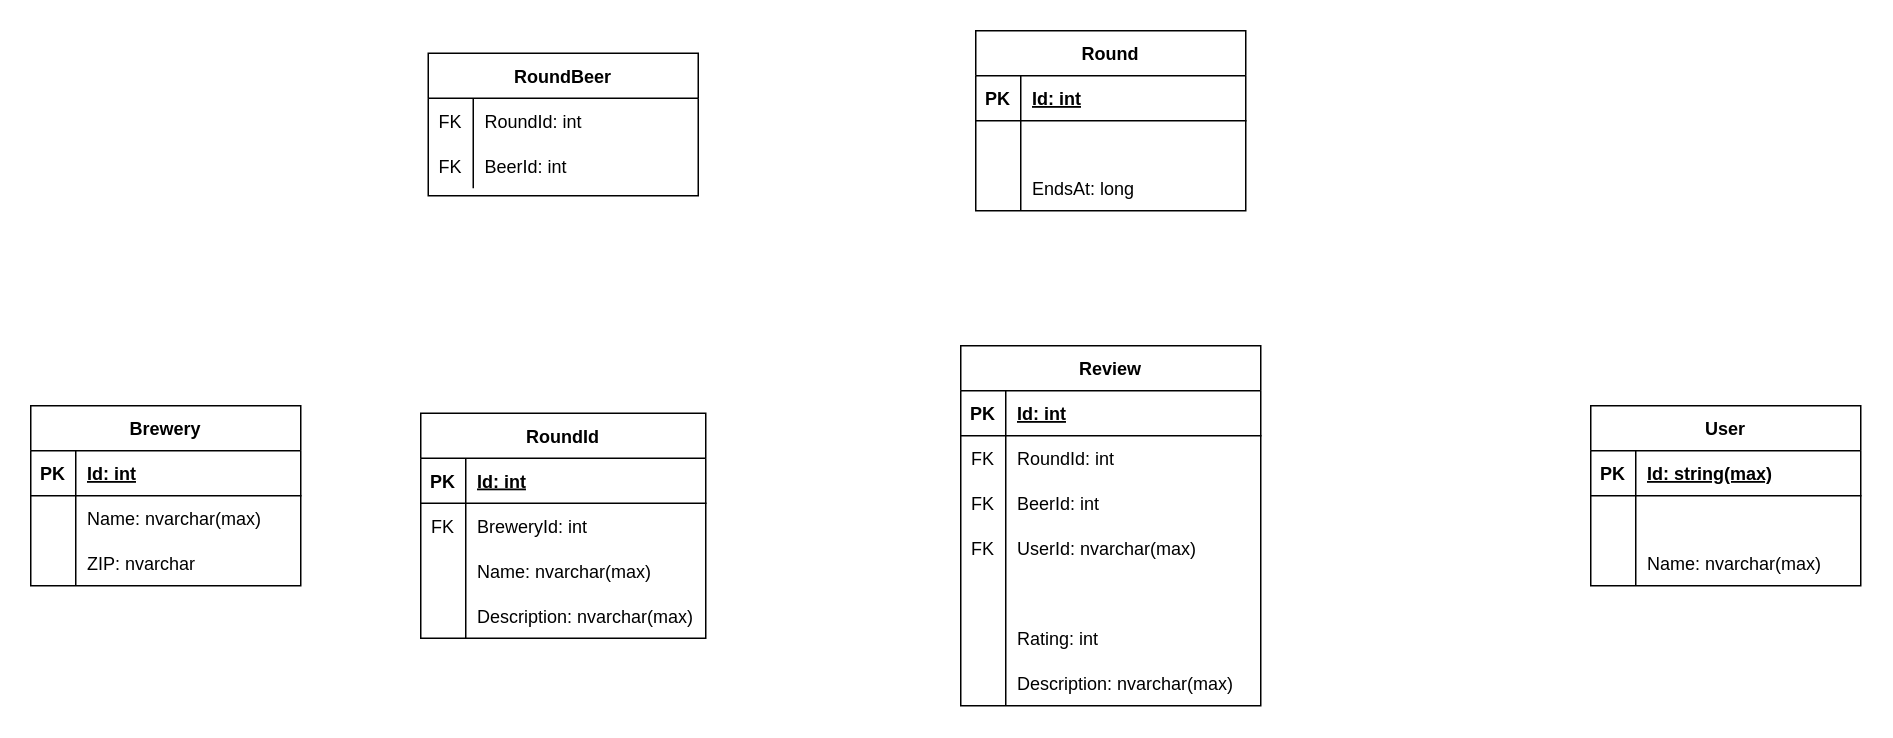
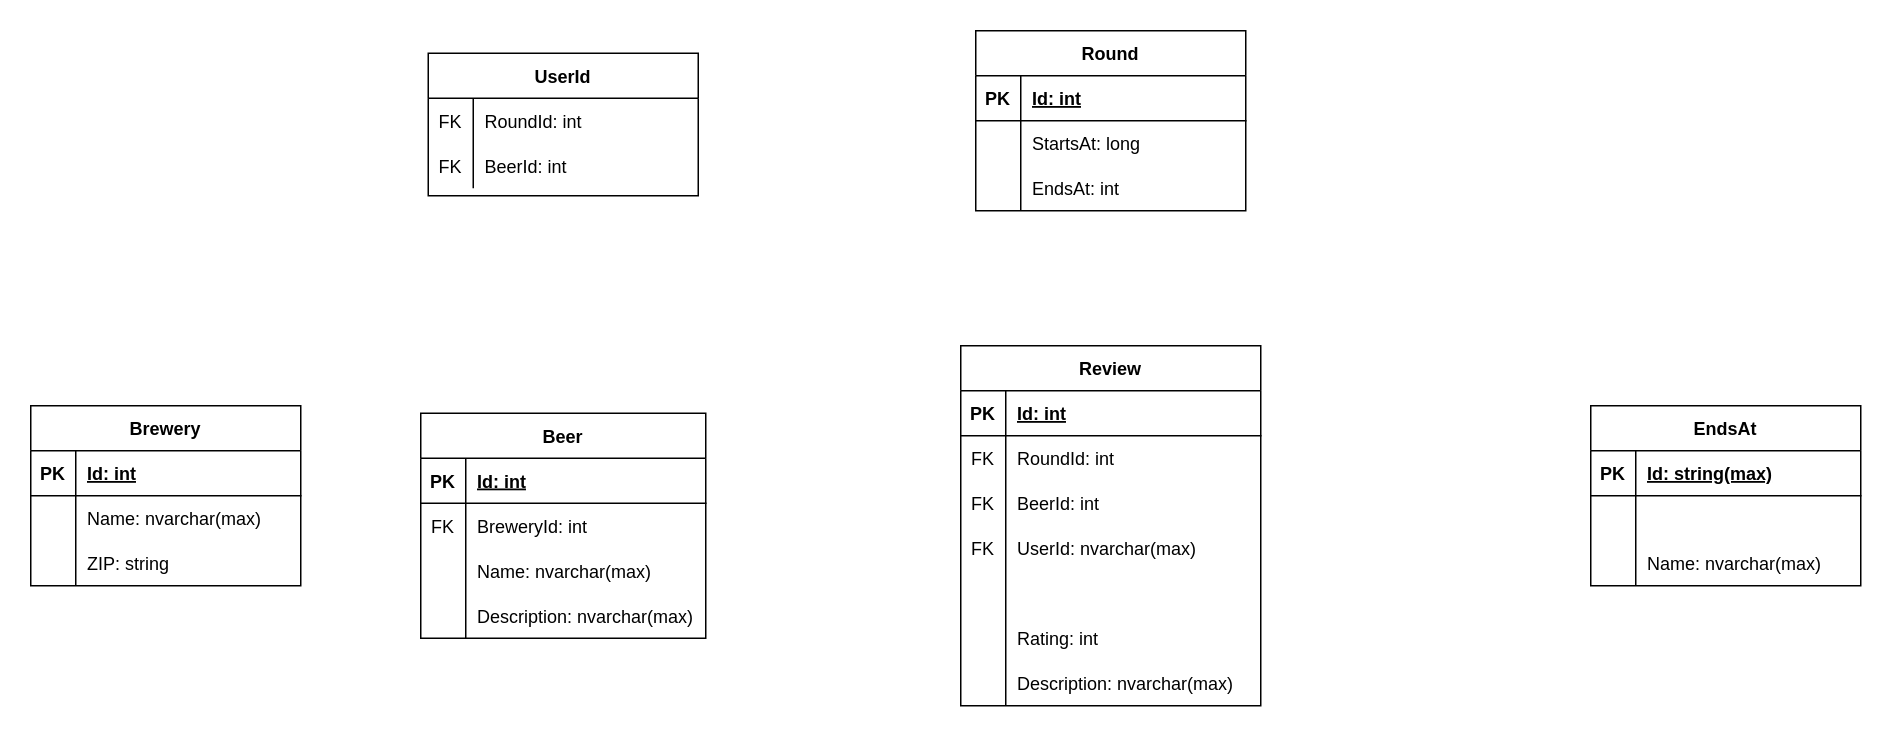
- <mxCell id="65" value="RoundBeer" style="shape=table;startSize=30;container=1;collapsible=1;childLayout=tableLayout;fixedRows=1;rowLines=0;fontStyle=1;align=center;resizeLast=1;" parent="1" vertex="1"><mxGeometry x="285" y="35" width="180" height="95" as="geometry" /></mxCell>
+ <mxCell id="65" value="UserId" style="shape=table;startSize=30;container=1;collapsible=1;childLayout=tableLayout;fixedRows=1;rowLines=0;fontStyle=1;align=center;resizeLast=1;" parent="1" vertex="1"><mxGeometry x="285" y="35" width="180" height="95" as="geometry" /></mxCell>
+ <mxCell id="61" value="StartsAt: long" style="shape=partialRectangle;connectable=0;fillColor=none;top=0;left=0;bottom=0;right=0;align=left;spacingLeft=6;fontStyle=0;overflow=hidden;" parent="59" vertex="1"><mxGeometry x="30" width="150" height="30" as="geometry" /></mxCell>
- <mxCell id="64" value="EndsAt: long" style="shape=partialRectangle;connectable=0;fillColor=none;top=0;left=0;bottom=0;right=0;align=left;spacingLeft=6;fontStyle=0;overflow=hidden;" parent="62" vertex="1"><mxGeometry x="30" width="150" height="30" as="geometry" /></mxCell>
+ <mxCell id="64" value="EndsAt: int" style="shape=partialRectangle;connectable=0;fillColor=none;top=0;left=0;bottom=0;right=0;align=left;spacingLeft=6;fontStyle=0;overflow=hidden;" parent="62" vertex="1"><mxGeometry x="30" width="150" height="30" as="geometry" /></mxCell>
- <mxCell id="46" value="User" style="shape=table;startSize=30;container=1;collapsible=1;childLayout=tableLayout;fixedRows=1;rowLines=0;fontStyle=1;align=center;resizeLast=1;" parent="1" vertex="1"><mxGeometry x="1060" y="270" width="180" height="120" as="geometry" /></mxCell>
+ <mxCell id="46" value="EndsAt" style="shape=table;startSize=30;container=1;collapsible=1;childLayout=tableLayout;fixedRows=1;rowLines=0;fontStyle=1;align=center;resizeLast=1;" parent="1" vertex="1"><mxGeometry x="1060" y="270" width="180" height="120" as="geometry" /></mxCell>
- <mxCell id="2" value="RoundId" style="shape=table;startSize=30;container=1;collapsible=1;childLayout=tableLayout;fixedRows=1;rowLines=0;fontStyle=1;align=center;resizeLast=1;" parent="1" vertex="1"><mxGeometry x="280" y="275" width="190" height="150" as="geometry" /></mxCell>
+ <mxCell id="2" value="Beer" style="shape=table;startSize=30;container=1;collapsible=1;childLayout=tableLayout;fixedRows=1;rowLines=0;fontStyle=1;align=center;resizeLast=1;" parent="1" vertex="1"><mxGeometry x="280" y="275" width="190" height="150" as="geometry" /></mxCell>
- <mxCell id="24" value="ZIP: nvarchar" style="shape=partialRectangle;connectable=0;fillColor=none;top=0;left=0;bottom=0;right=0;align=left;spacingLeft=6;overflow=hidden;" parent="22" vertex="1"><mxGeometry x="30" width="150" height="30" as="geometry" /></mxCell>
+ <mxCell id="24" value="ZIP: string" style="shape=partialRectangle;connectable=0;fillColor=none;top=0;left=0;bottom=0;right=0;align=left;spacingLeft=6;overflow=hidden;" parent="22" vertex="1"><mxGeometry x="30" width="150" height="30" as="geometry" /></mxCell>
